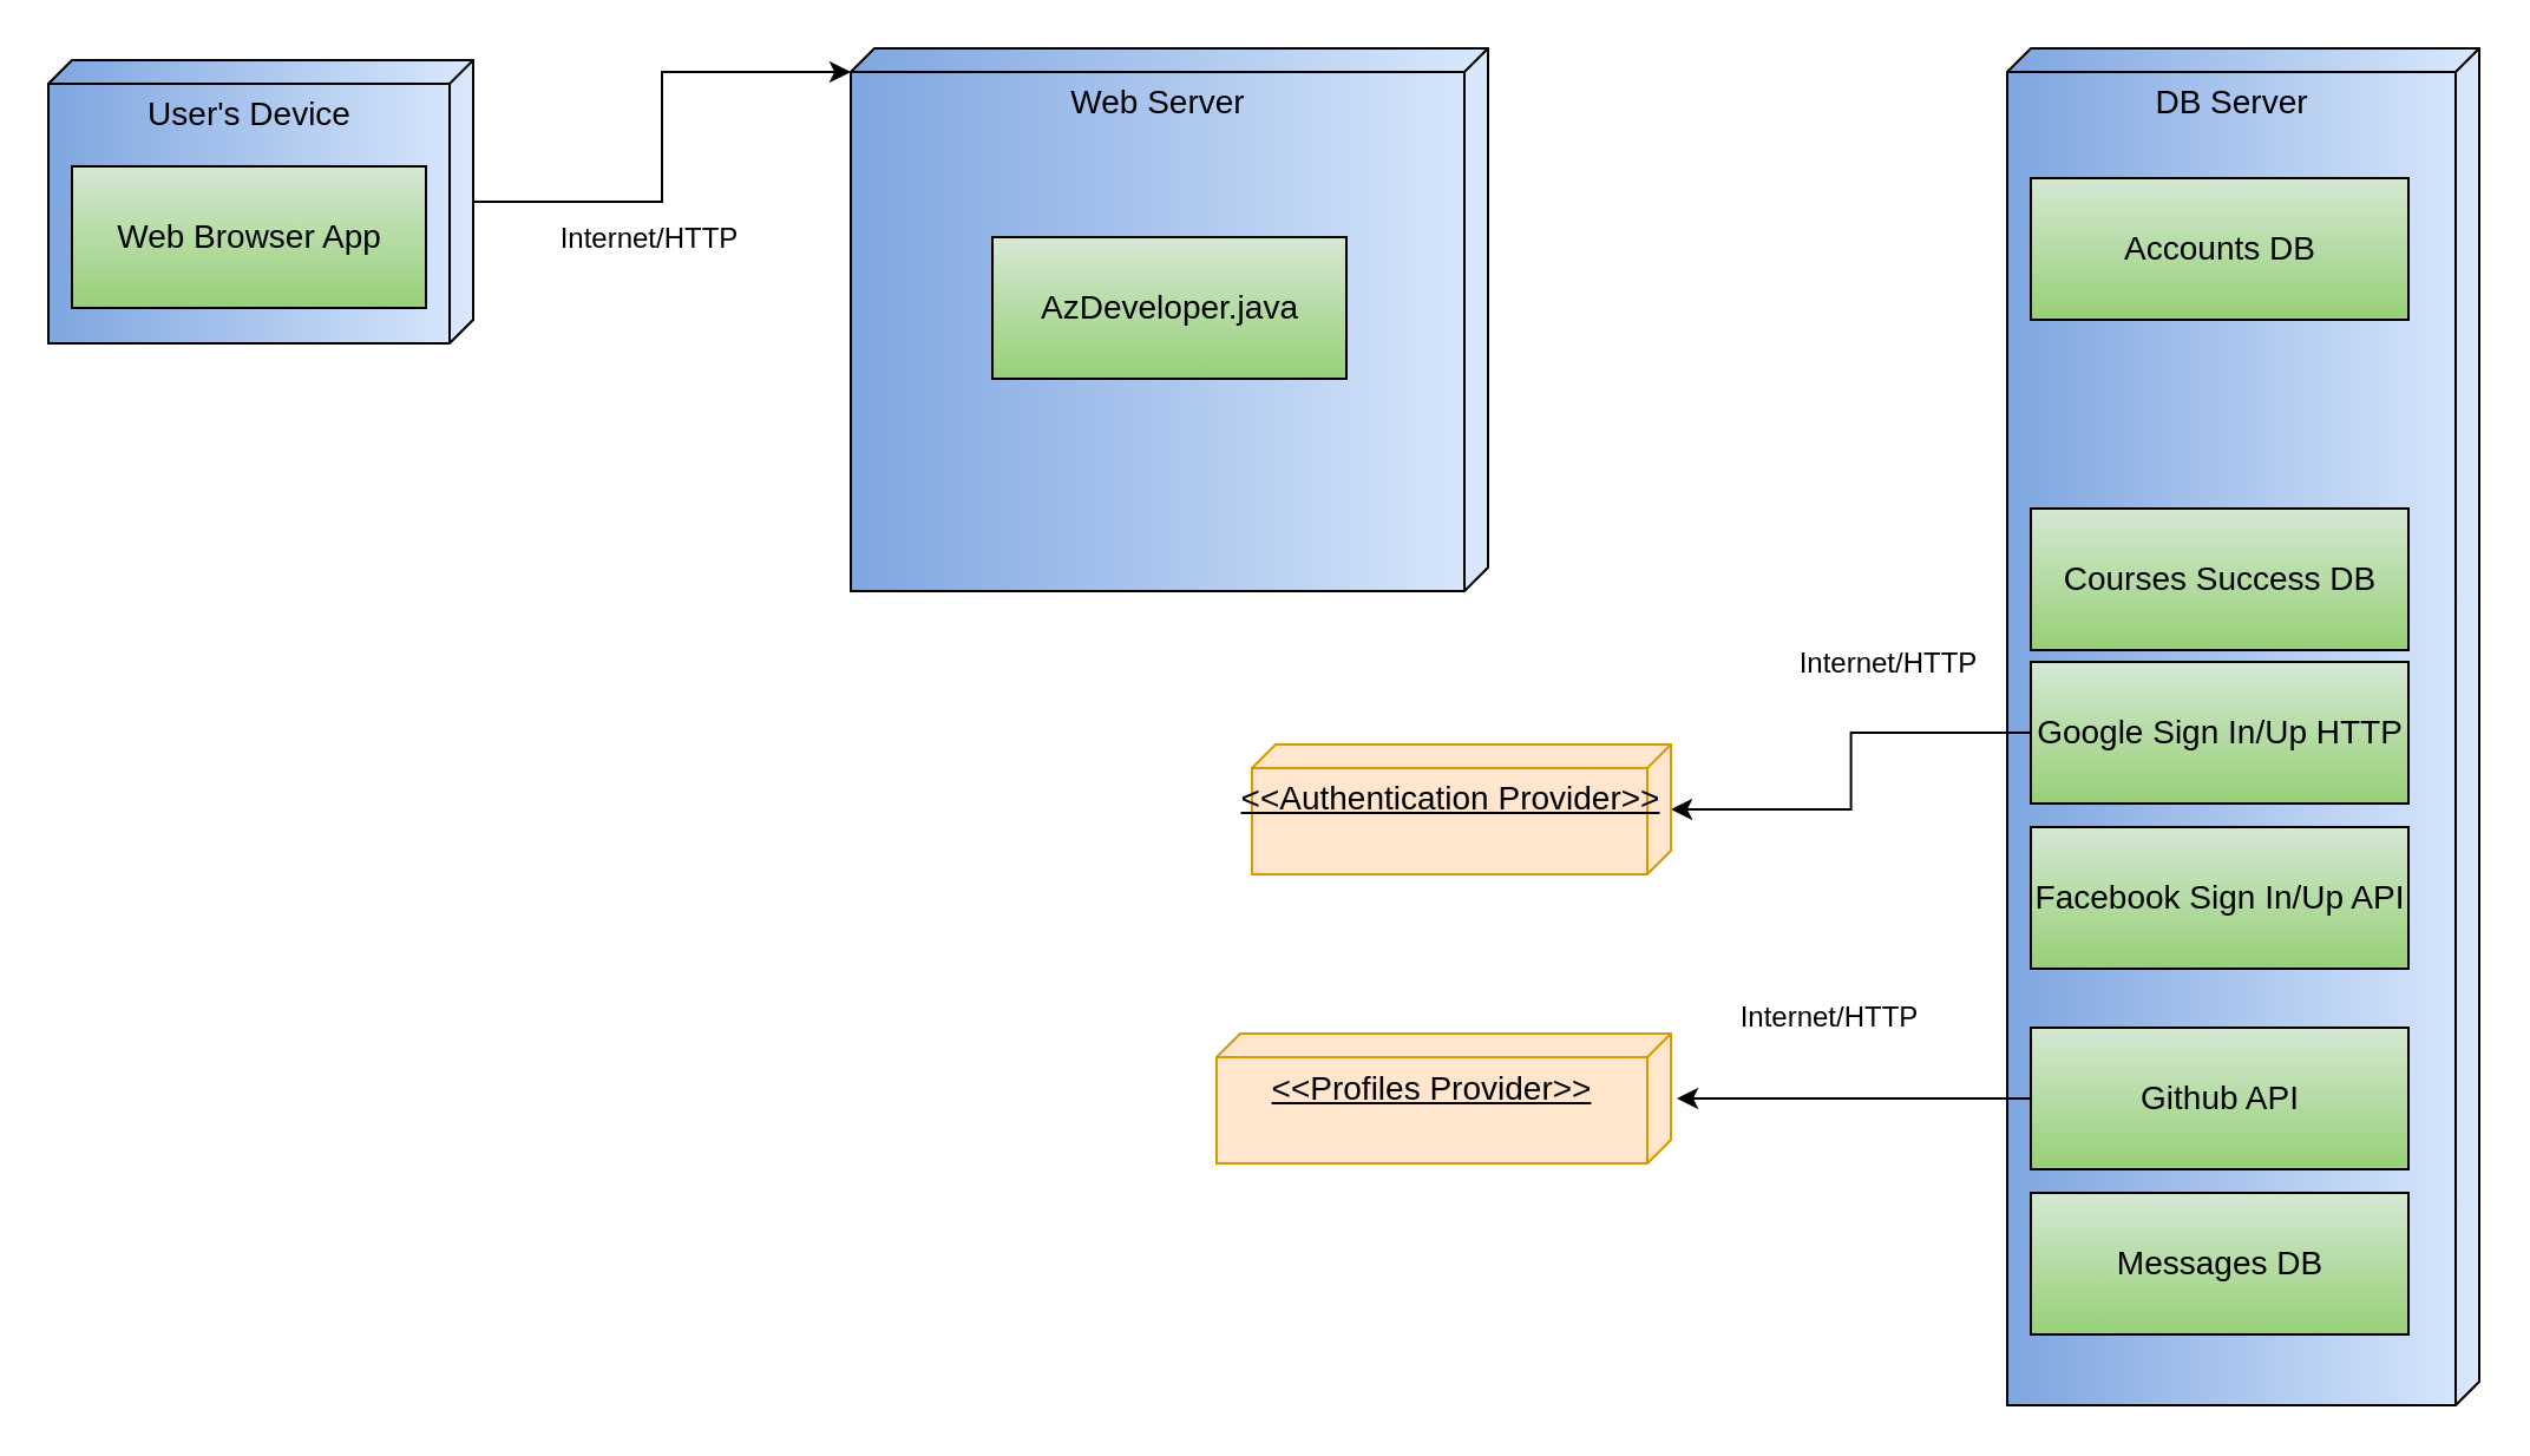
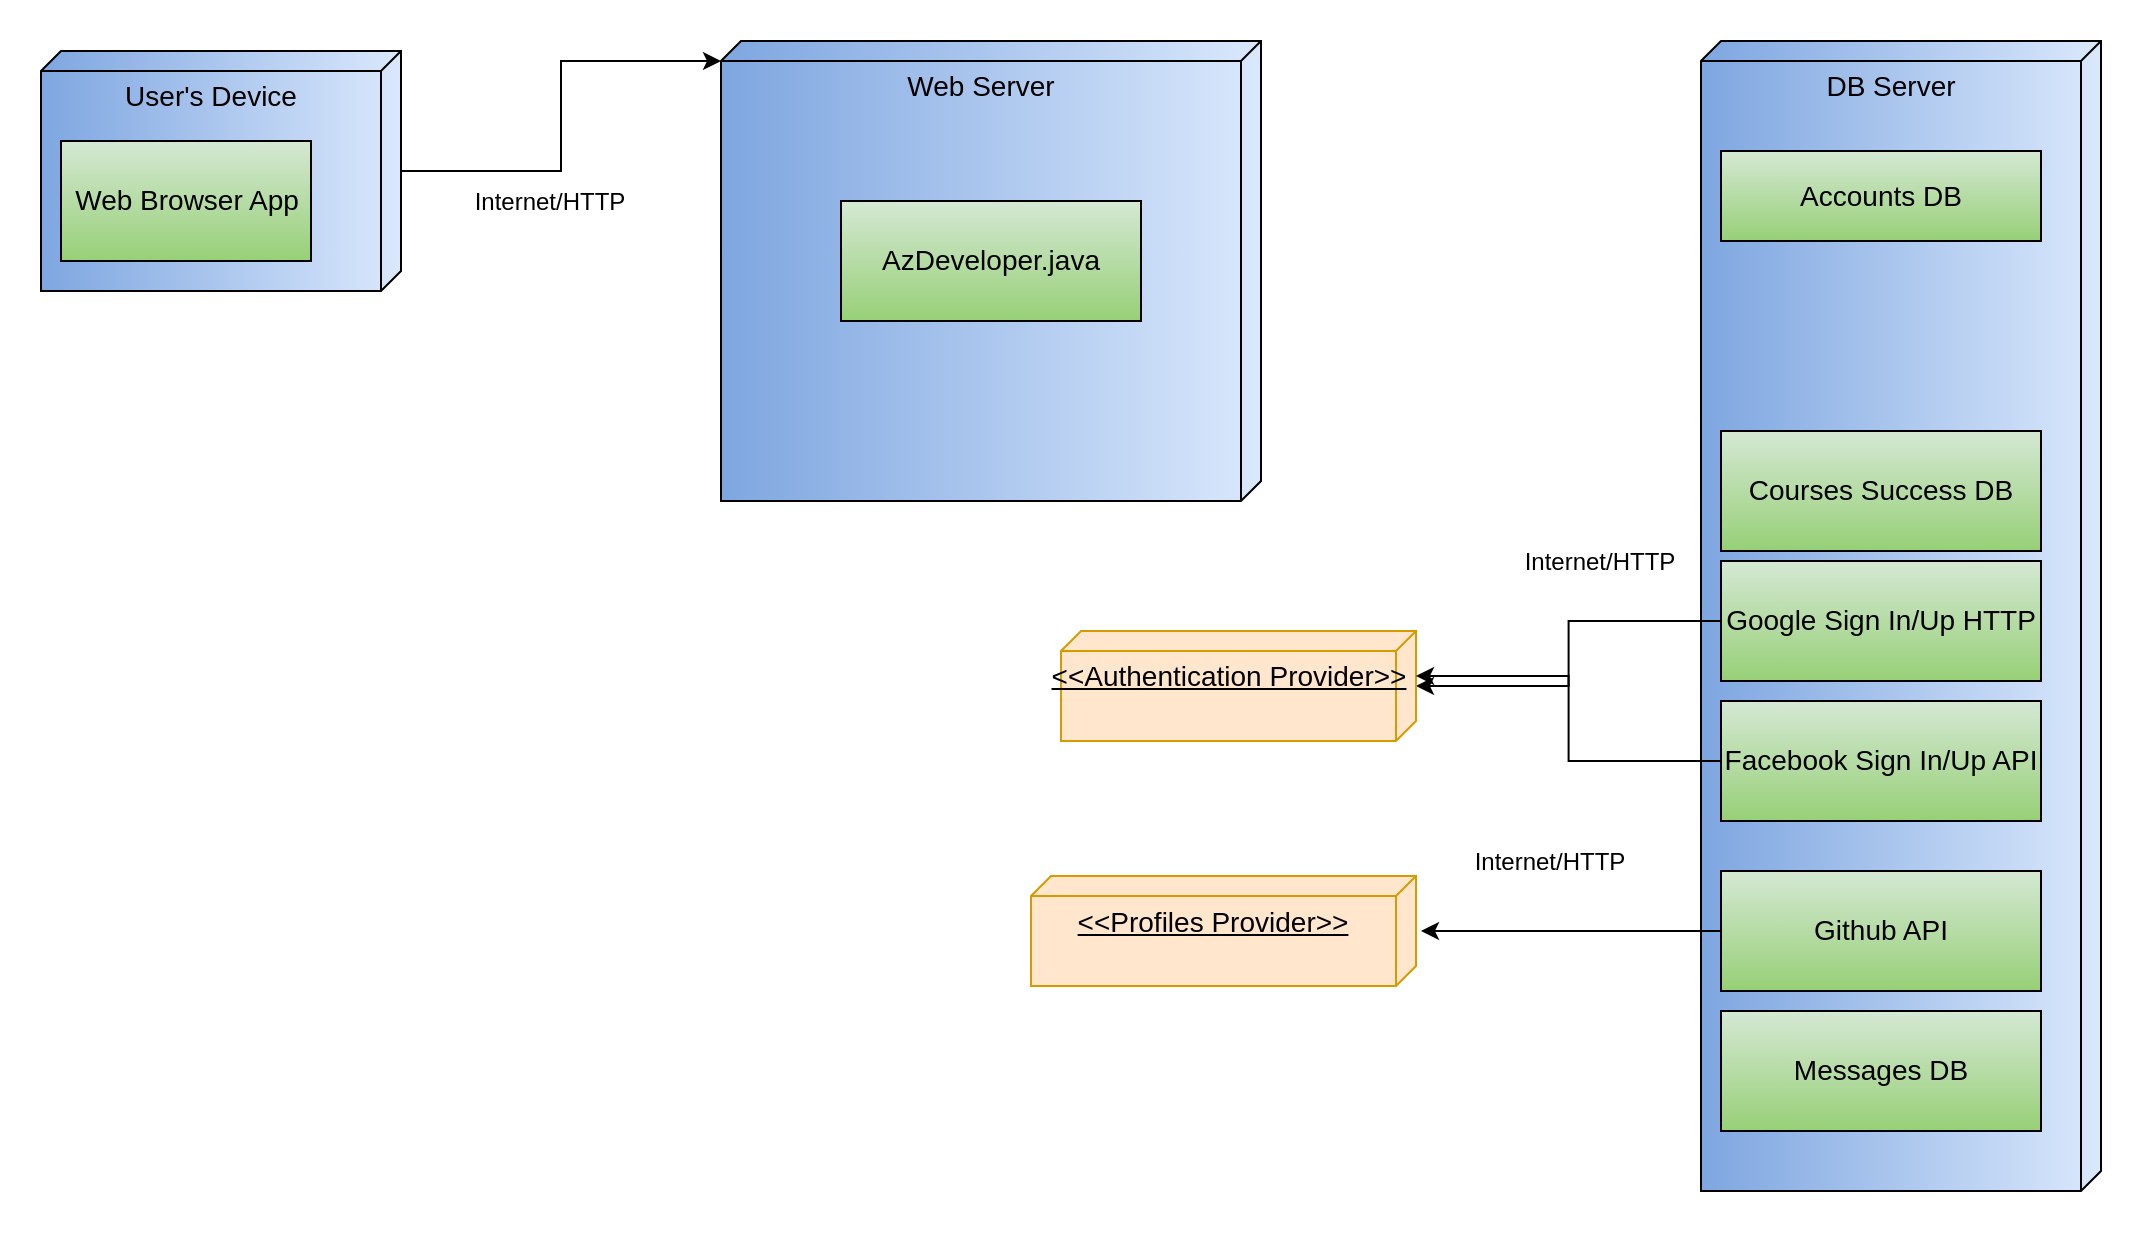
- <mxCell id="9" value="Web Browser App" style="html=1;dropTarget=0;align=center;fontSize=14;fillColor=#d5e8d4;strokeColor=#000000;gradientColor=#97d077;" parent="1" vertex="1"><mxGeometry x="30" y="70" width="150" height="60" as="geometry" /></mxCell>
+ <mxCell id="9" value="Web Browser App" style="html=1;dropTarget=0;align=center;fontSize=14;fillColor=#d5e8d4;strokeColor=#000000;gradientColor=#97d077;" parent="1" vertex="1"><mxGeometry x="30" y="70" width="125" height="60" as="geometry" /></mxCell>
- <mxCell id="6" value="Accounts DB" style="html=1;dropTarget=0;align=center;fontSize=14;fillColor=#d5e8d4;strokeColor=#000000;gradientColor=#97d077;" parent="1" vertex="1"><mxGeometry x="860" y="75" width="160" height="60" as="geometry" /></mxCell>
+ <mxCell id="6" value="Accounts DB" style="html=1;dropTarget=0;align=center;fontSize=14;fillColor=#d5e8d4;strokeColor=#000000;gradientColor=#97d077;" parent="1" vertex="1"><mxGeometry x="860" y="75" width="160" height="45" as="geometry" /></mxCell>
+ <mxCell id="15" style="edgeStyle=orthogonalEdgeStyle;rounded=0;orthogonalLoop=1;jettySize=auto;html=1;entryX=0;entryY=0;entryDx=22.5;entryDy=0;entryPerimeter=0;" parent="1" source="16" target="13" edge="1"><mxGeometry relative="1" as="geometry" /></mxCell>
